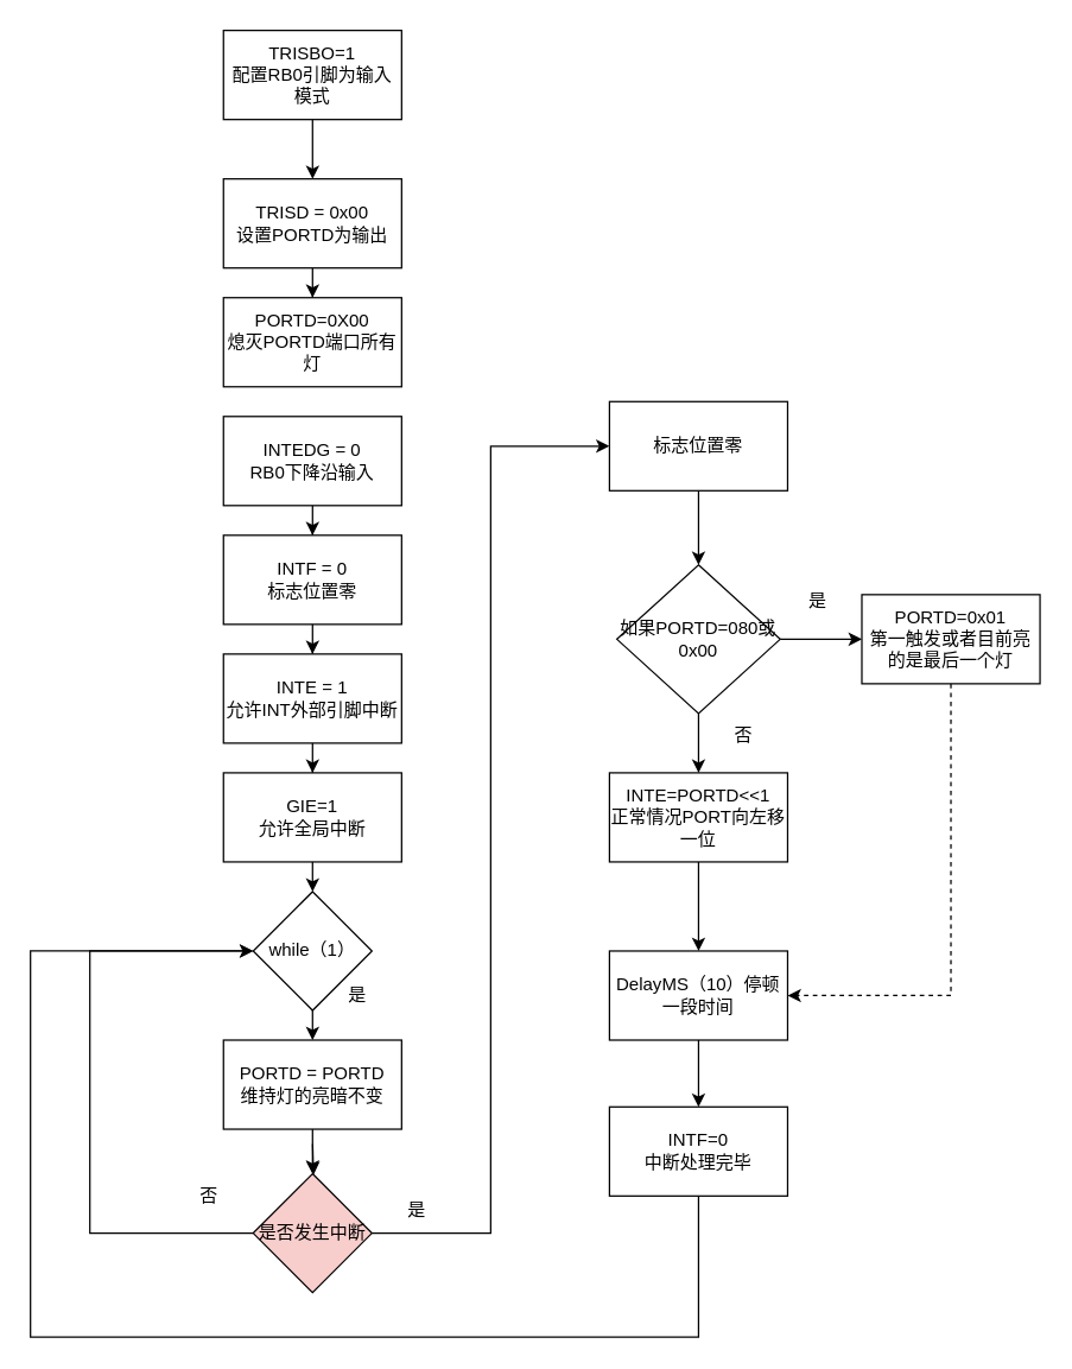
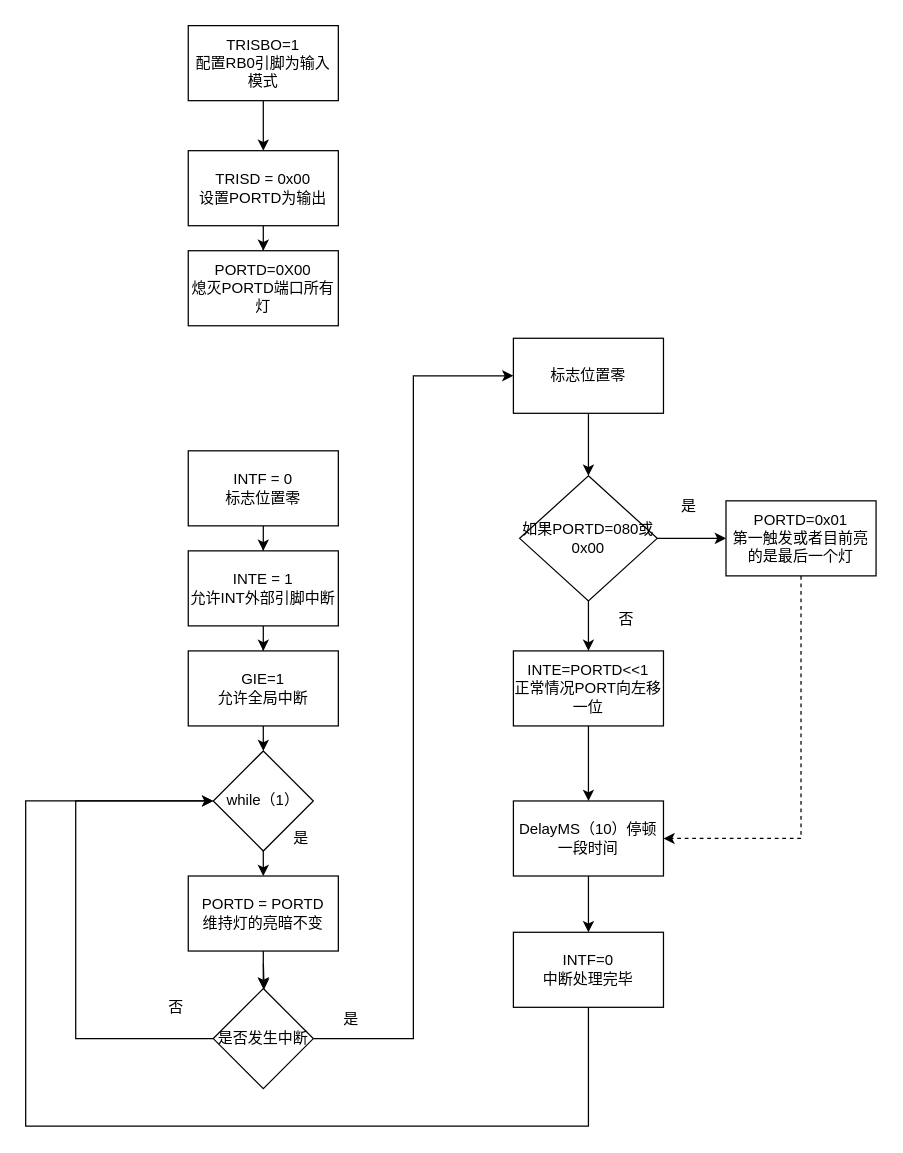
- <mxCell id="8" value="INTEDG = 0&lt;br&gt;RB0下降沿输入" style="rounded=0;whiteSpace=wrap;html=1;" vertex="1" parent="1"><mxGeometry x="150" y="280" width="120" height="60" as="geometry" /></mxCell>
- <mxCell id="7" style="edgeStyle=orthogonalEdgeStyle;rounded=0;orthogonalLoop=1;jettySize=auto;html=1;" edge="1" parent="1" source="8" target="10"><mxGeometry relative="1" as="geometry" /></mxCell>
- <mxCell id="22" value="是否发生中断" style="rhombus;whiteSpace=wrap;html=1;rounded=0;fillColor=#f8cecc;" vertex="1" parent="1"><mxGeometry x="170" y="790" width="80" height="80" as="geometry" /></mxCell>
+ <mxCell id="22" value="是否发生中断" style="rhombus;whiteSpace=wrap;html=1;rounded=0;" vertex="1" parent="1"><mxGeometry x="170" y="790" width="80" height="80" as="geometry" /></mxCell>
